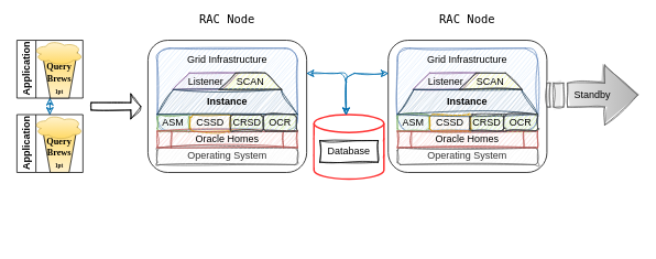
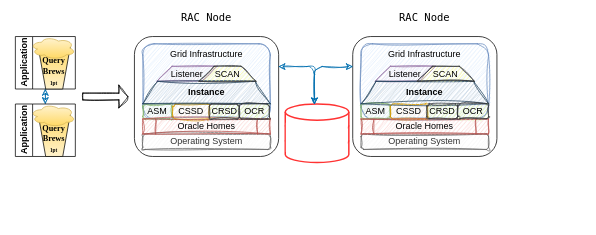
- <mxCell id="43" value="Standby" style="html=1;shadow=0;dashed=0;align=center;verticalAlign=middle;shape=mxgraph.arrows2.stripedArrow;dy=0.6;dx=40;notch=25;fillColor=#f5f5f5;gradientColor=#b3b3b3;strokeColor=#666666;gradientDirection=east;sketch=1;curveFitting=1;jiggle=2;" vertex="1" parent="1"><mxGeometry x="662.36" y="50" width="110.01" height="72.52" as="geometry" /></mxCell>
- <mxCell id="6" value="Database" style="rounded=0;arcSize=10;whiteSpace=wrap;html=1;align=center;glass=0;sketch=1;curveFitting=1;jiggle=2;" vertex="1" parent="3"><mxGeometry x="7.066" y="31.5" width="70.664" height="26" as="geometry" /></mxCell>
